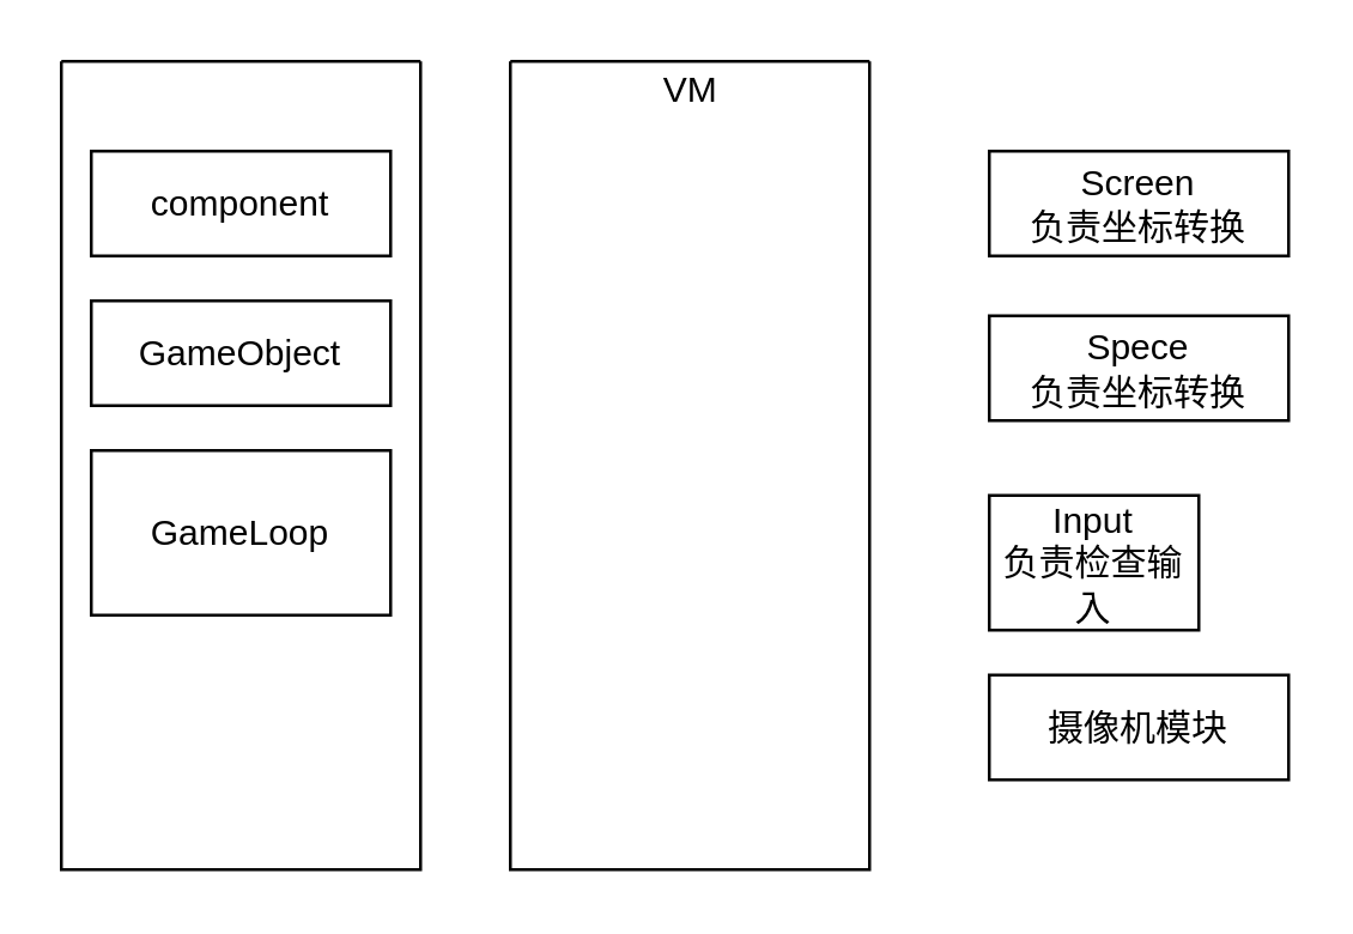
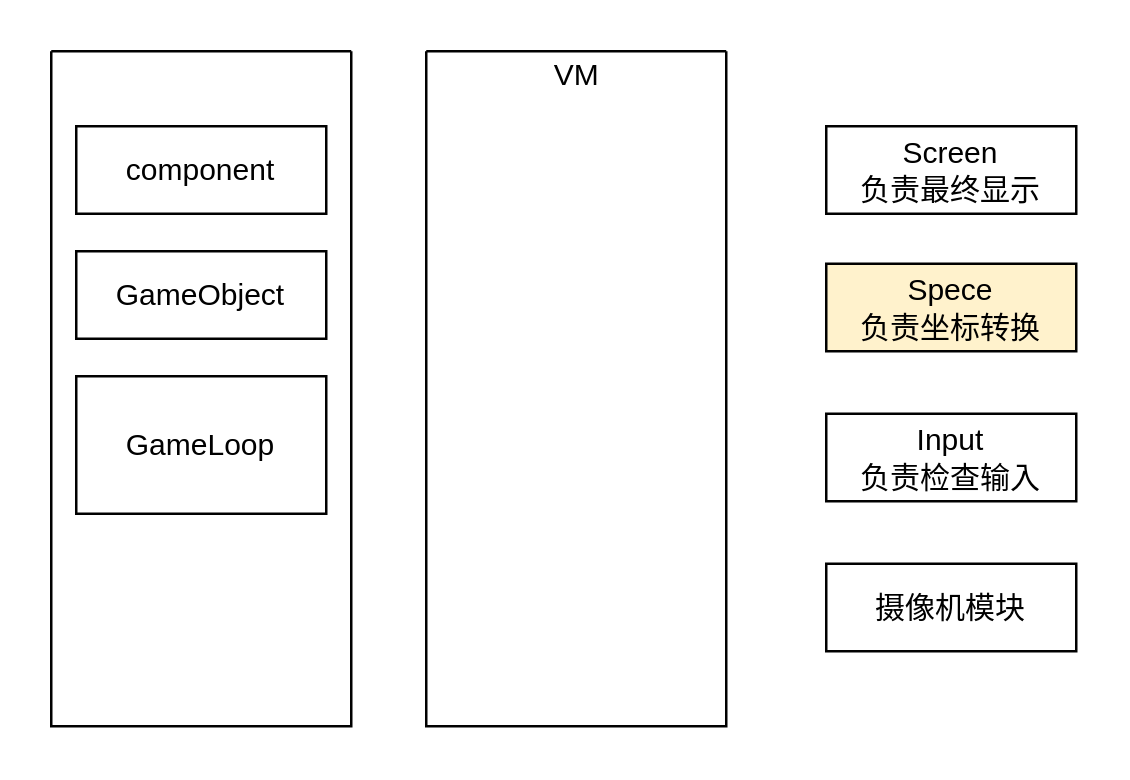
- <mxCell id="8" value="Screen&lt;br&gt;负责坐标转换" style="rounded=0;whiteSpace=wrap;html=1;" vertex="1" parent="1"><mxGeometry x="330" y="50" width="100" height="35" as="geometry" /></mxCell>
+ <mxCell id="8" value="Screen&lt;br&gt;负责最终显示" style="rounded=0;whiteSpace=wrap;html=1;" vertex="1" parent="1"><mxGeometry x="330" y="50" width="100" height="35" as="geometry" /></mxCell>
- <mxCell id="9" value="Spece&lt;br&gt;负责坐标转换" style="rounded=0;whiteSpace=wrap;html=1;" vertex="1" parent="1"><mxGeometry x="330" y="105" width="100" height="35" as="geometry" /></mxCell>
+ <mxCell id="9" value="Spece&lt;br&gt;负责坐标转换" style="rounded=0;whiteSpace=wrap;html=1;fillColor=#fff2cc;" vertex="1" parent="1"><mxGeometry x="330" y="105" width="100" height="35" as="geometry" /></mxCell>
- <mxCell id="10" value="Input&lt;br&gt;负责检查输入" style="rounded=0;whiteSpace=wrap;html=1;" vertex="1" parent="1"><mxGeometry x="330" y="165" width="70" height="45" as="geometry" /></mxCell>
+ <mxCell id="10" value="Input&lt;br&gt;负责检查输入" style="rounded=0;whiteSpace=wrap;html=1;" vertex="1" parent="1"><mxGeometry x="330" y="165" width="100" height="35" as="geometry" /></mxCell>
